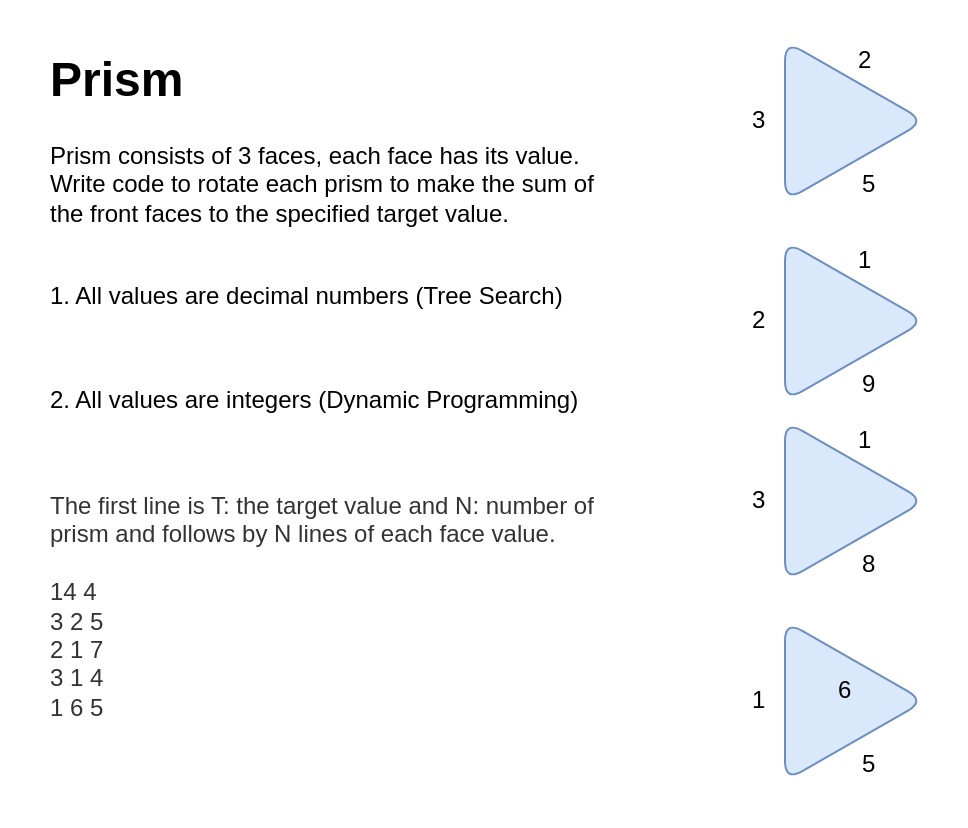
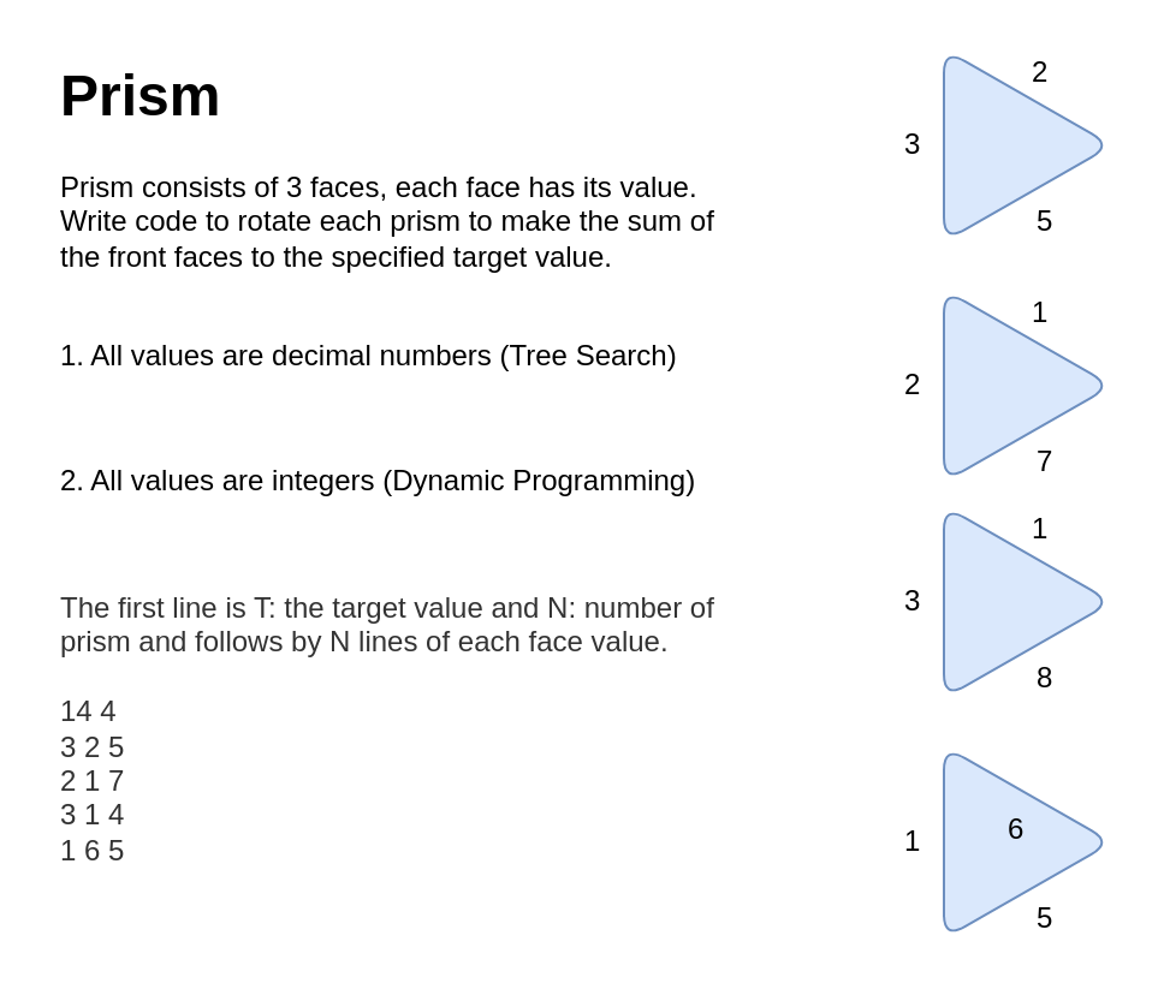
- <mxCell id="9" value="9" style="text;html=1;resizable=0;points=[];autosize=1;align=left;verticalAlign=top;spacingTop=-4;" vertex="1" parent="1"><mxGeometry x="429" y="182" width="20" height="20" as="geometry" /></mxCell>
+ <mxCell id="9" value="7" style="text;html=1;resizable=0;points=[];autosize=1;align=left;verticalAlign=top;spacingTop=-4;" vertex="1" parent="1"><mxGeometry x="429" y="182" width="20" height="20" as="geometry" /></mxCell>
